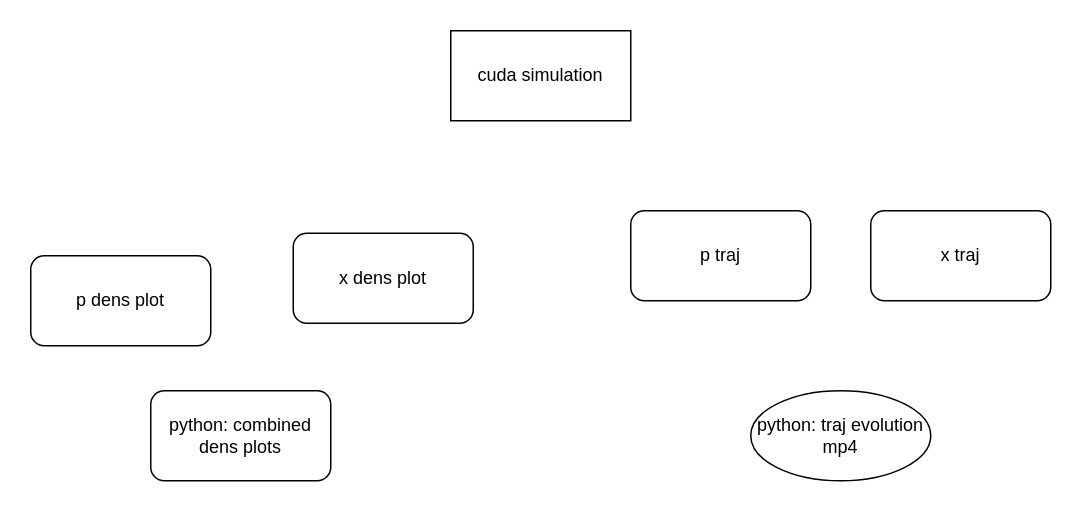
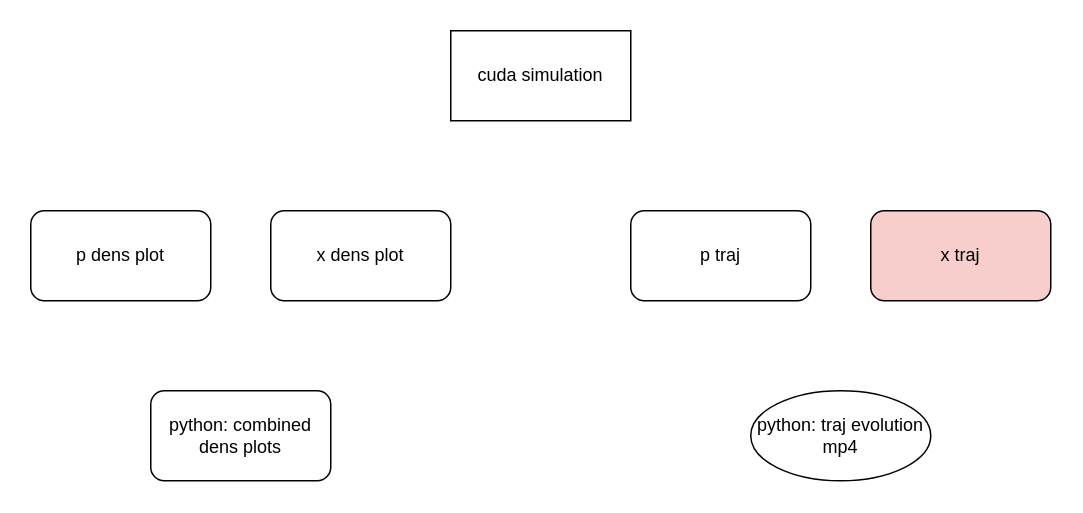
- <mxCell id="4" value="x traj" style="rounded=1;whiteSpace=wrap;html=1;" vertex="1" parent="1"><mxGeometry x="580" y="140" width="120" height="60" as="geometry" /></mxCell>
+ <mxCell id="4" value="x traj" style="rounded=1;whiteSpace=wrap;html=1;fillColor=#f8cecc;" vertex="1" parent="1"><mxGeometry x="580" y="140" width="120" height="60" as="geometry" /></mxCell>
- <mxCell id="3" value="x dens plot" style="rounded=1;whiteSpace=wrap;html=1;" vertex="1" parent="1"><mxGeometry x="195" y="155" width="120" height="60" as="geometry" /></mxCell>
+ <mxCell id="3" value="x dens plot" style="rounded=1;whiteSpace=wrap;html=1;" vertex="1" parent="1"><mxGeometry x="180" y="140" width="120" height="60" as="geometry" /></mxCell>
- <mxCell id="6" value="p dens plot" style="rounded=1;whiteSpace=wrap;html=1;" vertex="1" parent="1"><mxGeometry x="20" y="170" width="120" height="60" as="geometry" /></mxCell>
+ <mxCell id="6" value="p dens plot" style="rounded=1;whiteSpace=wrap;html=1;" vertex="1" parent="1"><mxGeometry x="20" y="140" width="120" height="60" as="geometry" /></mxCell>
